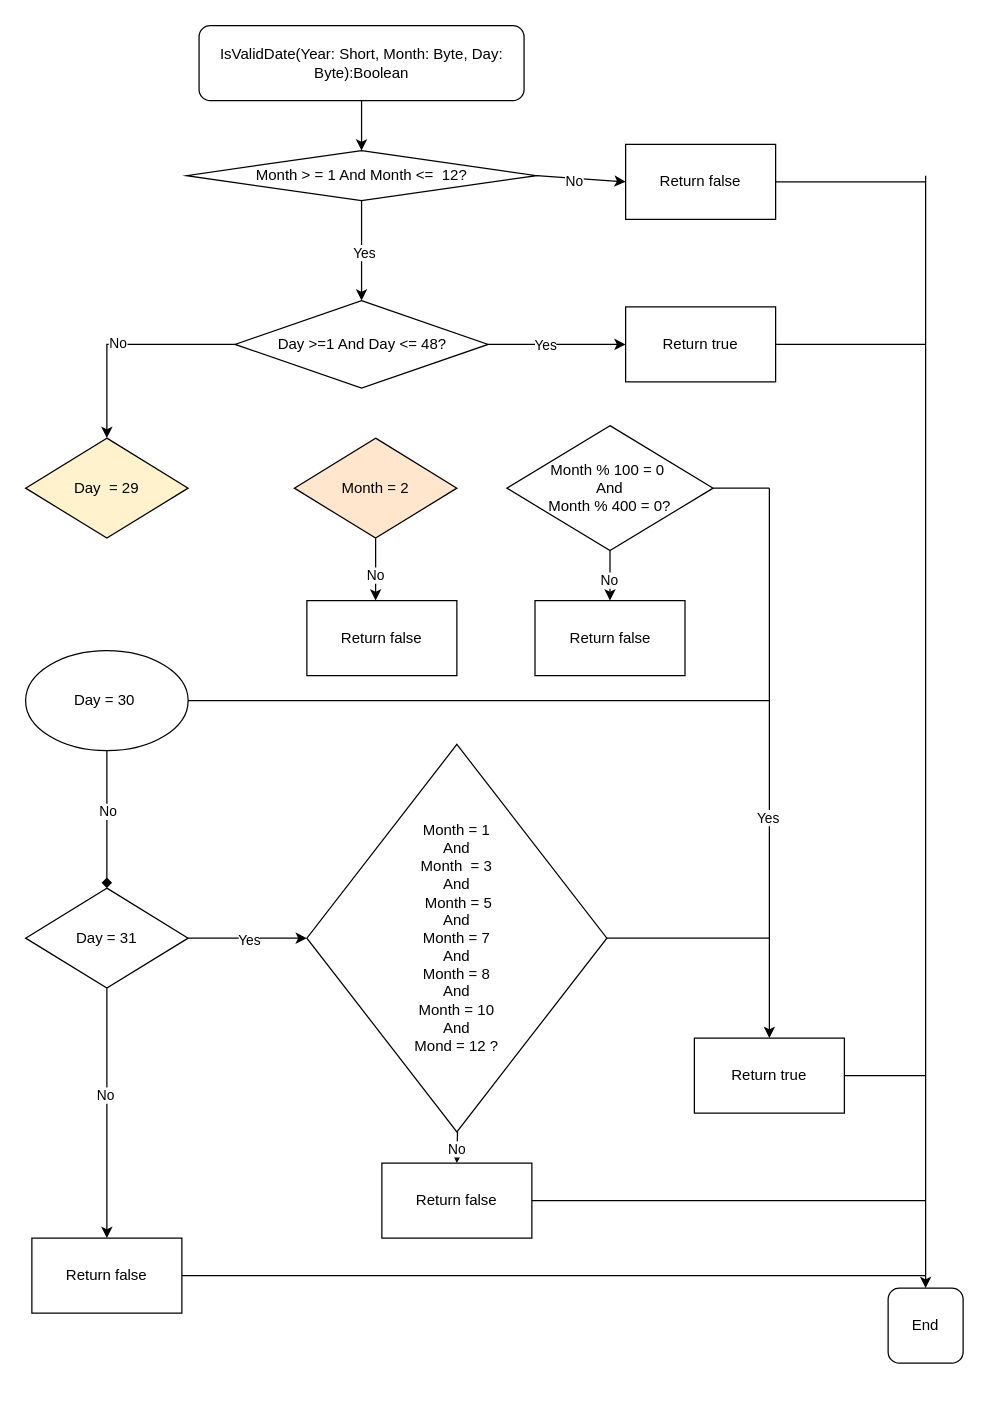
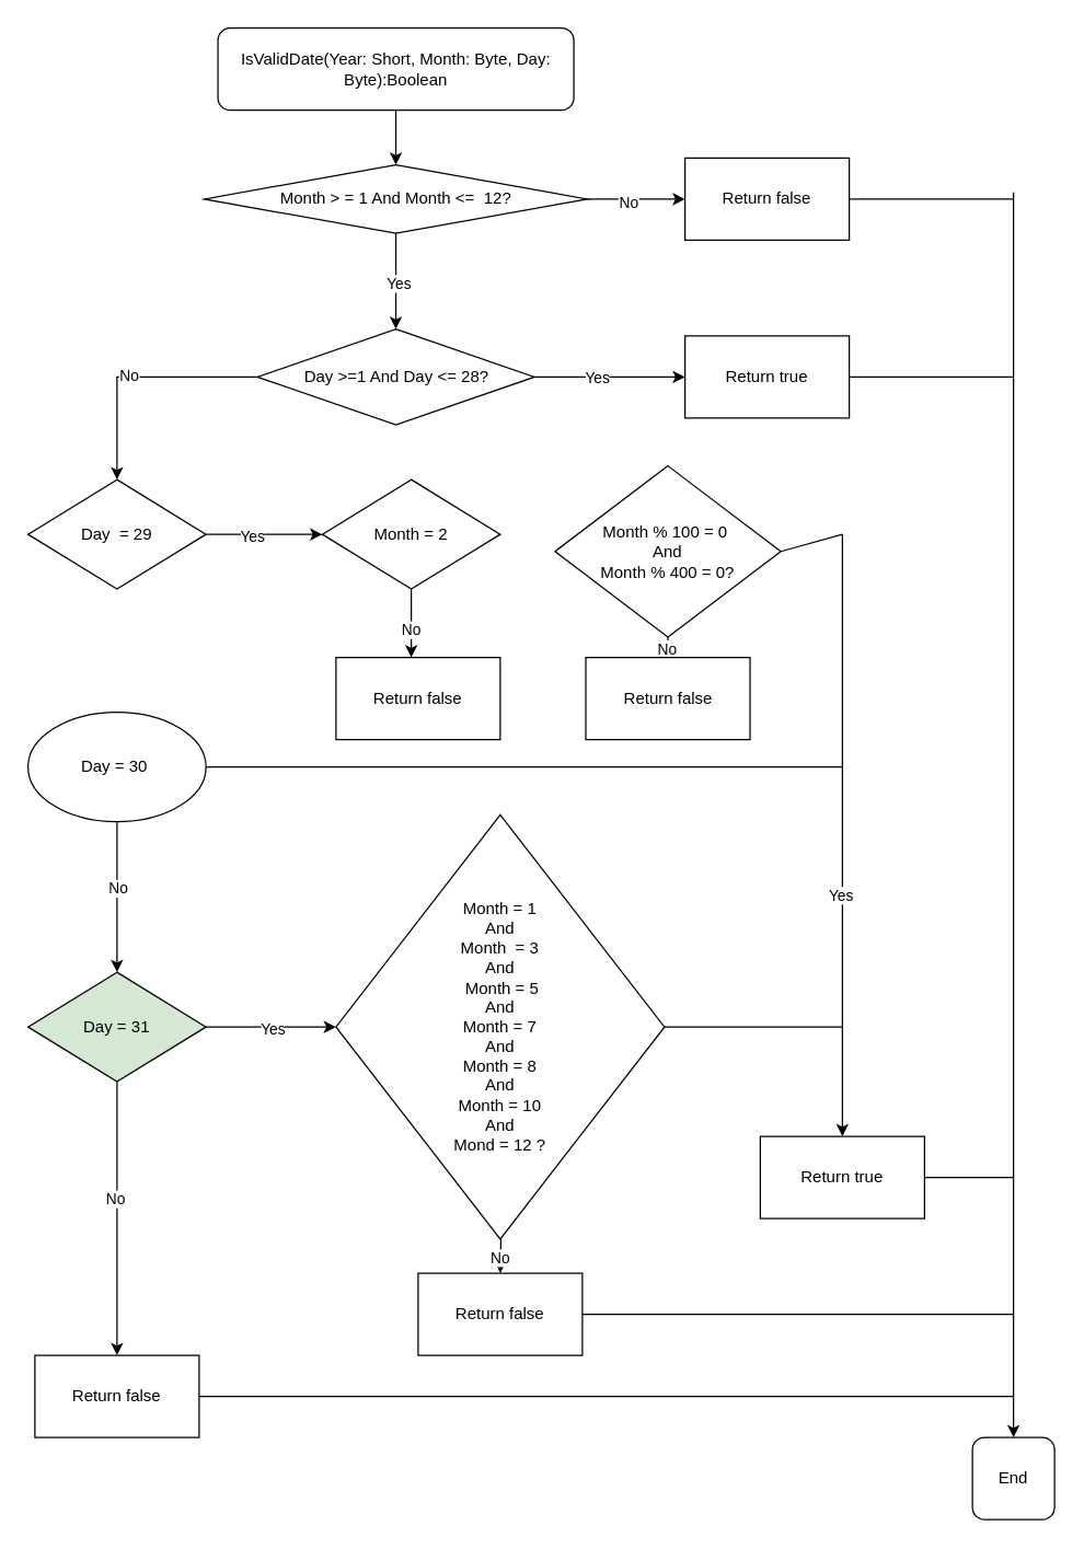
- <mxCell id="3" value="Month &amp;gt; = 1 And Month &amp;lt;=&amp;nbsp; 12?" style="rhombus;whiteSpace=wrap;html=1;" parent="1" vertex="1"><mxGeometry x="148.75" y="120" width="280" height="40" as="geometry" /></mxCell>
+ <mxCell id="3" value="Month &amp;gt; = 1 And Month &amp;lt;=&amp;nbsp; 12?" style="rhombus;whiteSpace=wrap;html=1;" parent="1" vertex="1"><mxGeometry x="148.75" y="120" width="280" height="50" as="geometry" /></mxCell>
- <mxCell id="4" value="Day &amp;gt;=1 And Day &amp;lt;= 48?" style="rhombus;whiteSpace=wrap;html=1;" parent="1" vertex="1"><mxGeometry x="187.5" y="240" width="202.5" height="70" as="geometry" /></mxCell>
+ <mxCell id="4" value="Day &amp;gt;=1 And Day &amp;lt;= 28?" style="rhombus;whiteSpace=wrap;html=1;" parent="1" vertex="1"><mxGeometry x="187.5" y="240" width="202.5" height="70" as="geometry" /></mxCell>
- <mxCell id="5" value="Day&amp;nbsp; = 29" style="rhombus;whiteSpace=wrap;html=1;fillColor=#fff2cc;" parent="1" vertex="1"><mxGeometry x="20" y="350" width="130" height="80" as="geometry" /></mxCell>
+ <mxCell id="5" value="Day&amp;nbsp; = 29" style="rhombus;whiteSpace=wrap;html=1;" parent="1" vertex="1"><mxGeometry x="20" y="350" width="130" height="80" as="geometry" /></mxCell>
+ <mxCell id="12" value="" style="endArrow=classic;html=1;rounded=0;exitX=1;exitY=0.5;exitDx=0;exitDy=0;" parent="1" source="5" target="14" edge="1"><mxGeometry width="50" height="50" relative="1" as="geometry"><mxPoint x="455" y="430" as="sourcePoint" /><mxPoint x="275" y="390" as="targetPoint" /></mxGeometry></mxCell>
+ <mxCell id="13" value="Yes" style="edgeLabel;html=1;align=center;verticalAlign=middle;resizable=0;points=[];" parent="12" vertex="1" connectable="0"><mxGeometry x="-0.217" y="-1" relative="1" as="geometry"><mxPoint as="offset" /></mxGeometry></mxCell>
- <mxCell id="14" value="Month = 2" style="rhombus;whiteSpace=wrap;html=1;fillColor=#ffe6cc;" parent="1" vertex="1"><mxGeometry x="235" y="350" width="130" height="80" as="geometry" /></mxCell>
+ <mxCell id="14" value="Month = 2" style="rhombus;whiteSpace=wrap;html=1;" parent="1" vertex="1"><mxGeometry x="235" y="350" width="130" height="80" as="geometry" /></mxCell>
- <mxCell id="15" value="Month % 100 = 0&amp;nbsp;&lt;br&gt;And&lt;br&gt;Month % 400 = 0?" style="rhombus;whiteSpace=wrap;html=1;" parent="1" vertex="1"><mxGeometry x="405" y="340" width="165" height="100" as="geometry" /></mxCell>
+ <mxCell id="15" value="Month % 100 = 0&amp;nbsp;&lt;br&gt;And&lt;br&gt;Month % 400 = 0?" style="rhombus;whiteSpace=wrap;html=1;" parent="1" vertex="1"><mxGeometry x="405" y="340" width="165" height="125" as="geometry" /></mxCell>
- <mxCell id="10" value="" style="endArrow=diamond;html=1;rounded=0;exitX=0.5;exitY=1;exitDx=0;exitDy=0;entryX=0.5;entryY=0;entryDx=0;entryDy=0;" parent="1" source="6" target="7" edge="1"><mxGeometry width="50" height="50" relative="1" as="geometry"><mxPoint x="455" y="410" as="sourcePoint" /><mxPoint x="505" y="360" as="targetPoint" /></mxGeometry></mxCell>
+ <mxCell id="10" value="" style="endArrow=classic;html=1;rounded=0;exitX=0.5;exitY=1;exitDx=0;exitDy=0;entryX=0.5;entryY=0;entryDx=0;entryDy=0;" parent="1" source="6" target="7" edge="1"><mxGeometry width="50" height="50" relative="1" as="geometry"><mxPoint x="455" y="410" as="sourcePoint" /><mxPoint x="505" y="360" as="targetPoint" /></mxGeometry></mxCell>
- <mxCell id="7" value="Day = 31" style="rhombus;whiteSpace=wrap;html=1;" parent="1" vertex="1"><mxGeometry x="20" y="710" width="130" height="80" as="geometry" /></mxCell>
+ <mxCell id="7" value="Day = 31" style="rhombus;whiteSpace=wrap;html=1;fillColor=#d5e8d4;" parent="1" vertex="1"><mxGeometry x="20" y="710" width="130" height="80" as="geometry" /></mxCell>
- <mxCell id="46" value="End" style="rounded=1;whiteSpace=wrap;html=1;" parent="1" vertex="1"><mxGeometry x="710" y="1030" width="60" height="60" as="geometry" /></mxCell>
+ <mxCell id="46" value="End" style="rounded=1;whiteSpace=wrap;html=1;" parent="1" vertex="1"><mxGeometry x="710" y="1050" width="60" height="60" as="geometry" /></mxCell>
